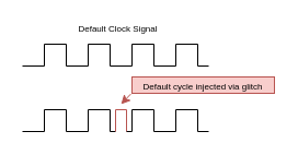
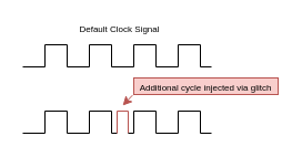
- <mxCell id="42" value="&lt;font style=&quot;font-size: 8px&quot;&gt;Default cycle injected via glitch&lt;/font&gt;" style="text;html=1;strokeColor=#b85450;fillColor=#f8cecc;align=center;verticalAlign=middle;whiteSpace=wrap;rounded=0;fontSize=11;" vertex="1" parent="1"><mxGeometry x="120" y="70" width="130" height="15" as="geometry" /></mxCell>
+ <mxCell id="42" value="&lt;font style=&quot;font-size: 8px&quot;&gt;Additional cycle injected via glitch&lt;/font&gt;" style="text;html=1;strokeColor=#b85450;fillColor=#f8cecc;align=center;verticalAlign=middle;whiteSpace=wrap;rounded=0;fontSize=11;" vertex="1" parent="1"><mxGeometry x="120" y="70" width="130" height="15" as="geometry" /></mxCell>
